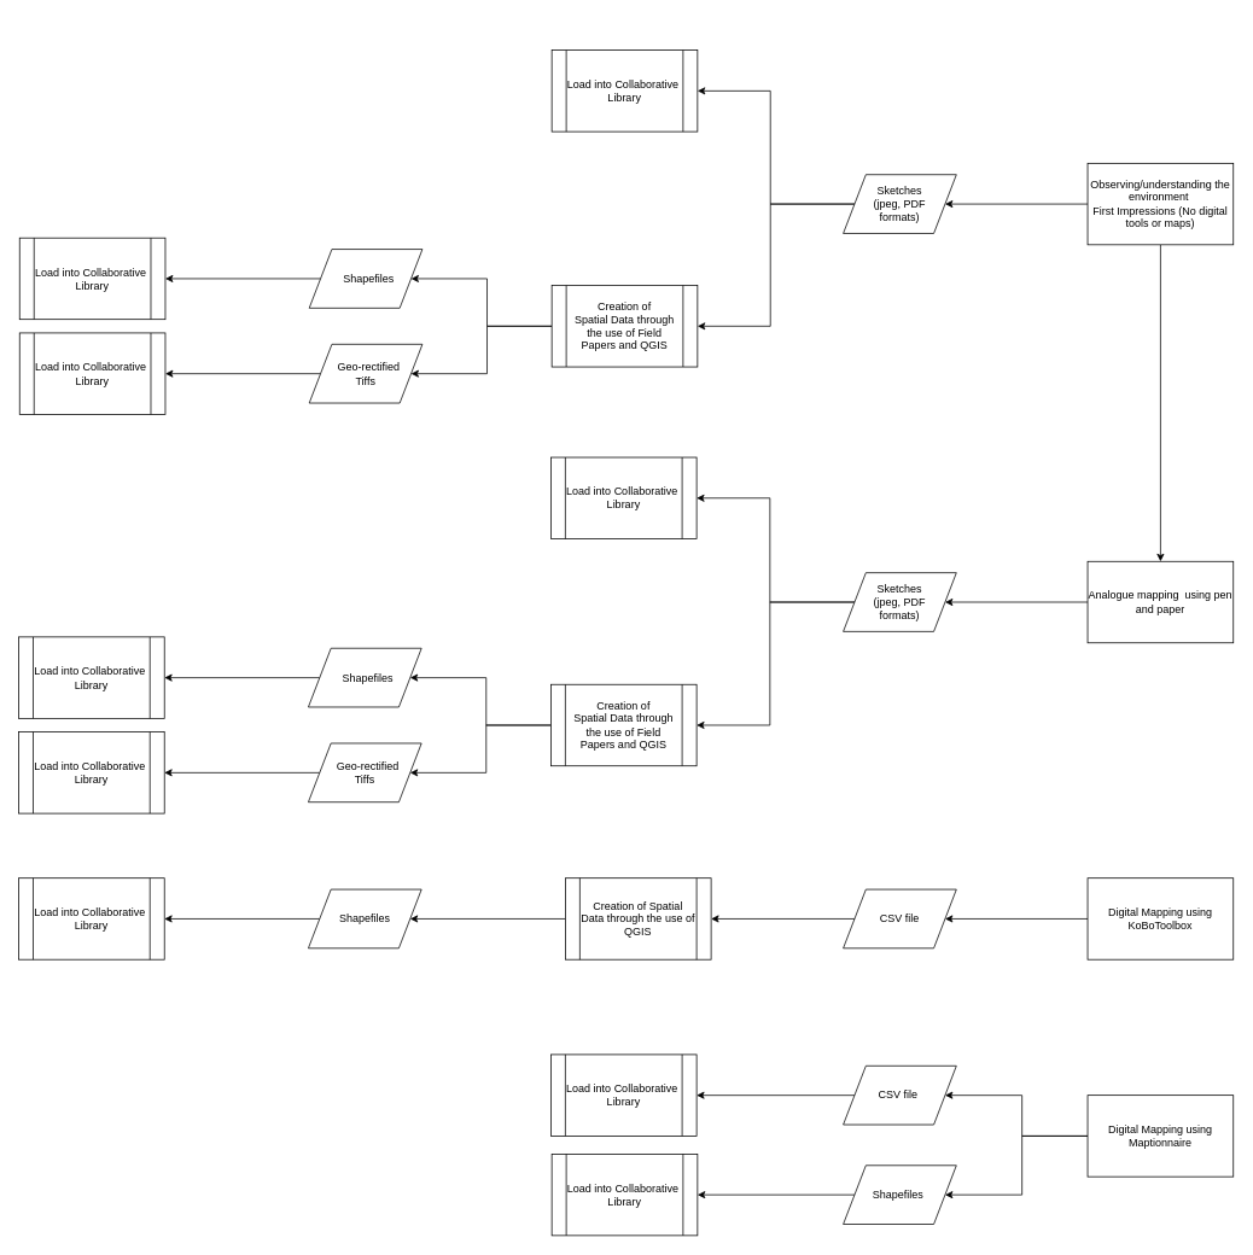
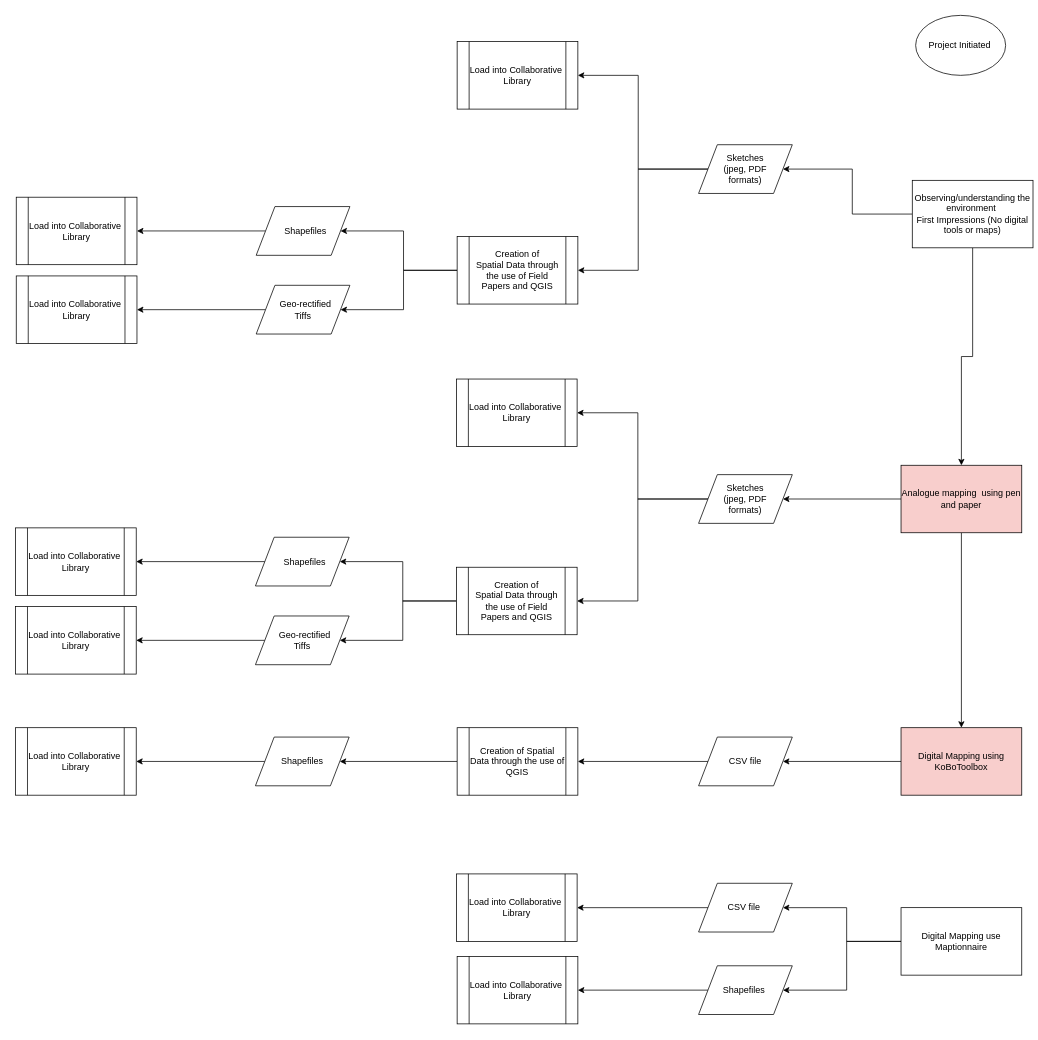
+ <mxCell id="2" value="Project Initiated&amp;nbsp;" style="ellipse;whiteSpace=wrap;html=1;" vertex="1" parent="1"><mxGeometry x="1220.5" y="20" width="120" height="80" as="geometry" /></mxCell>
- <mxCell id="5" value="&lt;div&gt;Observing/understanding the environment&amp;nbsp;&lt;/div&gt;&lt;div&gt;First Impressions (No digital tools or maps)&lt;/div&gt;" style="rounded=0;html=1;align=center;whiteSpace=wrap;" vertex="1" parent="1"><mxGeometry x="1201" y="180" width="161" height="90" as="geometry" /></mxCell>
+ <mxCell id="5" value="&lt;div&gt;Observing/understanding the environment&amp;nbsp;&lt;/div&gt;&lt;div&gt;First Impressions (No digital tools or maps)&lt;/div&gt;" style="rounded=0;html=1;align=center;whiteSpace=wrap;" vertex="1" parent="1"><mxGeometry x="1216" y="240" width="161" height="90" as="geometry" /></mxCell>
- <mxCell id="11" value="&lt;div&gt;Analogue mapping &amp;nbsp;using pen and paper&lt;/div&gt;" style="rounded=0;html=1;align=center;whiteSpace=wrap;" vertex="1" parent="1"><mxGeometry x="1201" y="620" width="161" height="90" as="geometry" /></mxCell>
+ <mxCell id="11" value="&lt;div&gt;Analogue mapping &amp;nbsp;using pen and paper&lt;/div&gt;" style="rounded=0;html=1;align=center;whiteSpace=wrap;fillColor=#f8cecc;" vertex="1" parent="1"><mxGeometry x="1201" y="620" width="161" height="90" as="geometry" /></mxCell>
+ <mxCell id="9" style="edgeStyle=orthogonalEdgeStyle;rounded=0;orthogonalLoop=1;jettySize=auto;html=1;exitX=0.5;exitY=1;exitDx=0;exitDy=0;entryX=0.5;entryY=0;entryDx=0;entryDy=0;" edge="1" parent="1" source="11" target="13"><mxGeometry relative="1" as="geometry" /></mxCell>
- <mxCell id="23" value="Creation of Spatial Data through the use of QGIS" style="shape=process;whiteSpace=wrap;html=1;backgroundOutline=1;align=center;" vertex="1" parent="1"><mxGeometry x="624" y="970" width="161" height="90" as="geometry" /></mxCell>
+ <mxCell id="23" value="Creation of Spatial Data through the use of QGIS" style="shape=process;whiteSpace=wrap;html=1;backgroundOutline=1;align=center;" vertex="1" parent="1"><mxGeometry x="609" y="970" width="161" height="90" as="geometry" /></mxCell>
- <mxCell id="13" value="&lt;div&gt;Digital Mapping using KoBoToolbox&lt;/div&gt;" style="rounded=0;html=1;align=center;whiteSpace=wrap;" vertex="1" parent="1"><mxGeometry x="1201" y="970" width="161" height="90" as="geometry" /></mxCell>
+ <mxCell id="13" value="&lt;div&gt;Digital Mapping using KoBoToolbox&lt;/div&gt;" style="rounded=0;html=1;align=center;whiteSpace=wrap;fillColor=#f8cecc;" vertex="1" parent="1"><mxGeometry x="1201" y="970" width="161" height="90" as="geometry" /></mxCell>
- <mxCell id="16" value="&lt;div&gt;Digital Mapping using Maptionnaire&lt;/div&gt;" style="rounded=0;html=1;align=center;whiteSpace=wrap;" vertex="1" parent="1"><mxGeometry x="1201" y="1210" width="161" height="90" as="geometry" /></mxCell>
+ <mxCell id="16" value="&lt;div&gt;Digital Mapping use Maptionnaire&lt;/div&gt;" style="rounded=0;html=1;align=center;whiteSpace=wrap;" vertex="1" parent="1"><mxGeometry x="1201" y="1210" width="161" height="90" as="geometry" /></mxCell>
